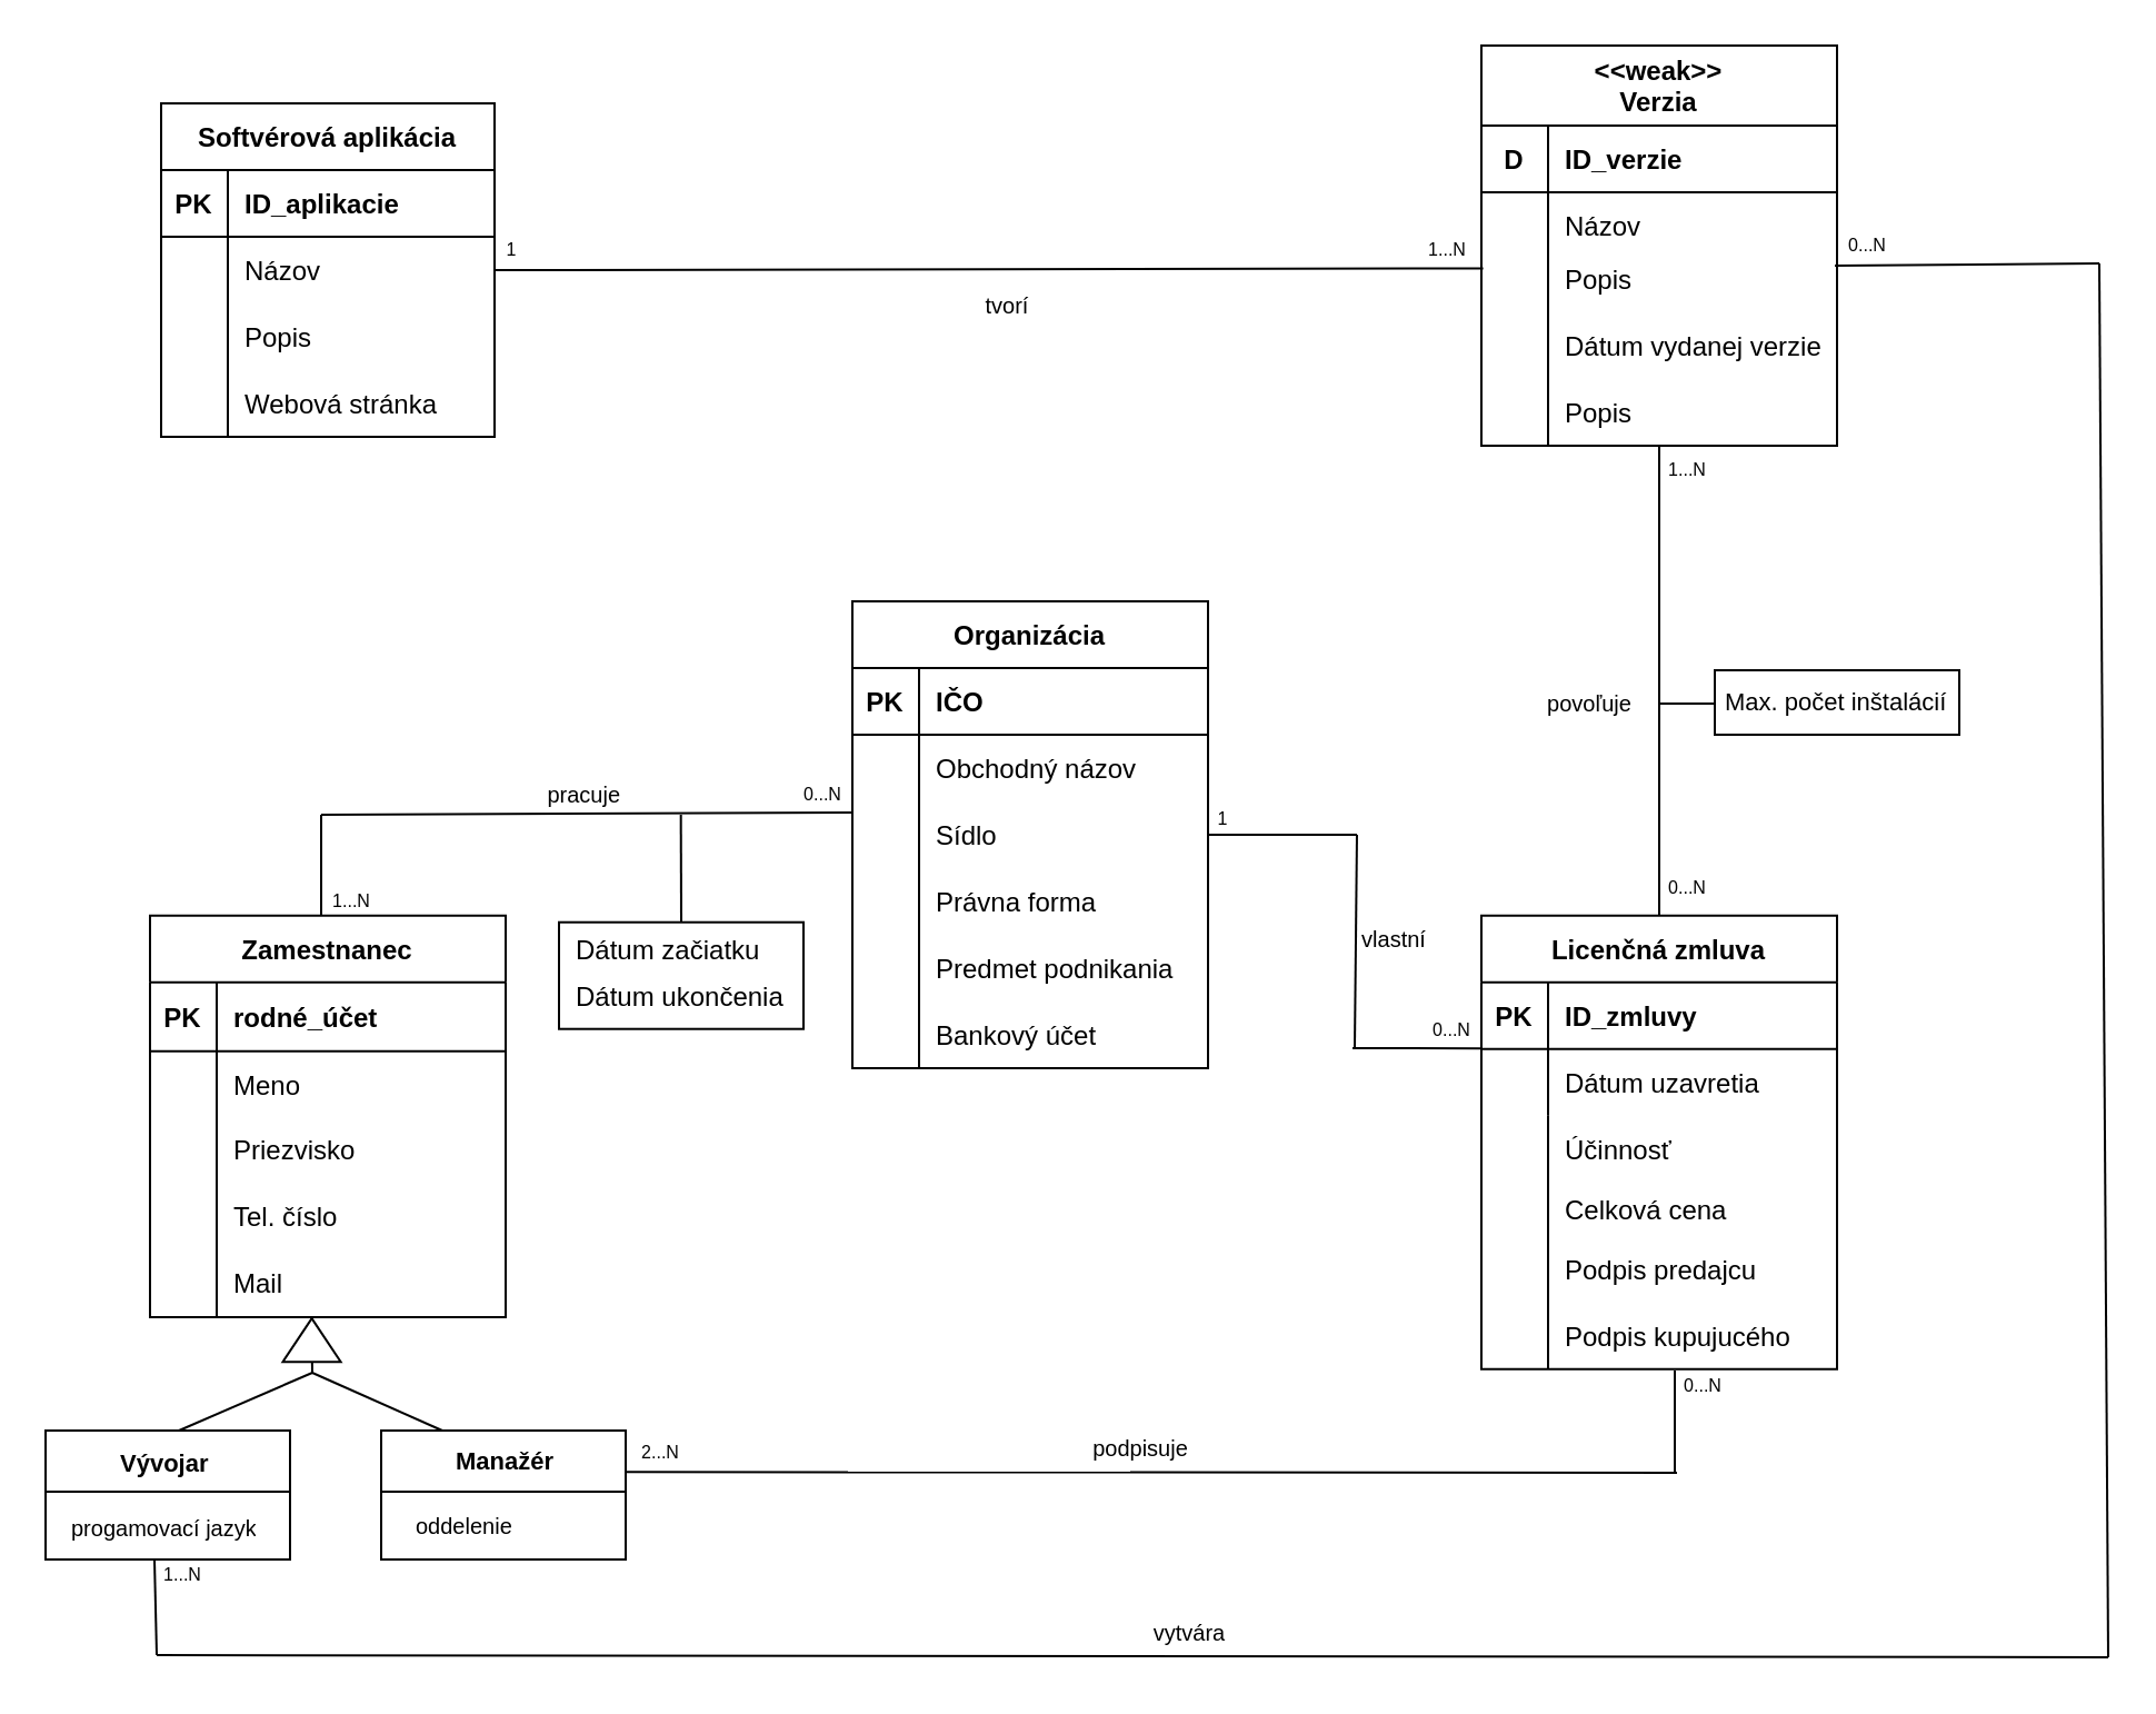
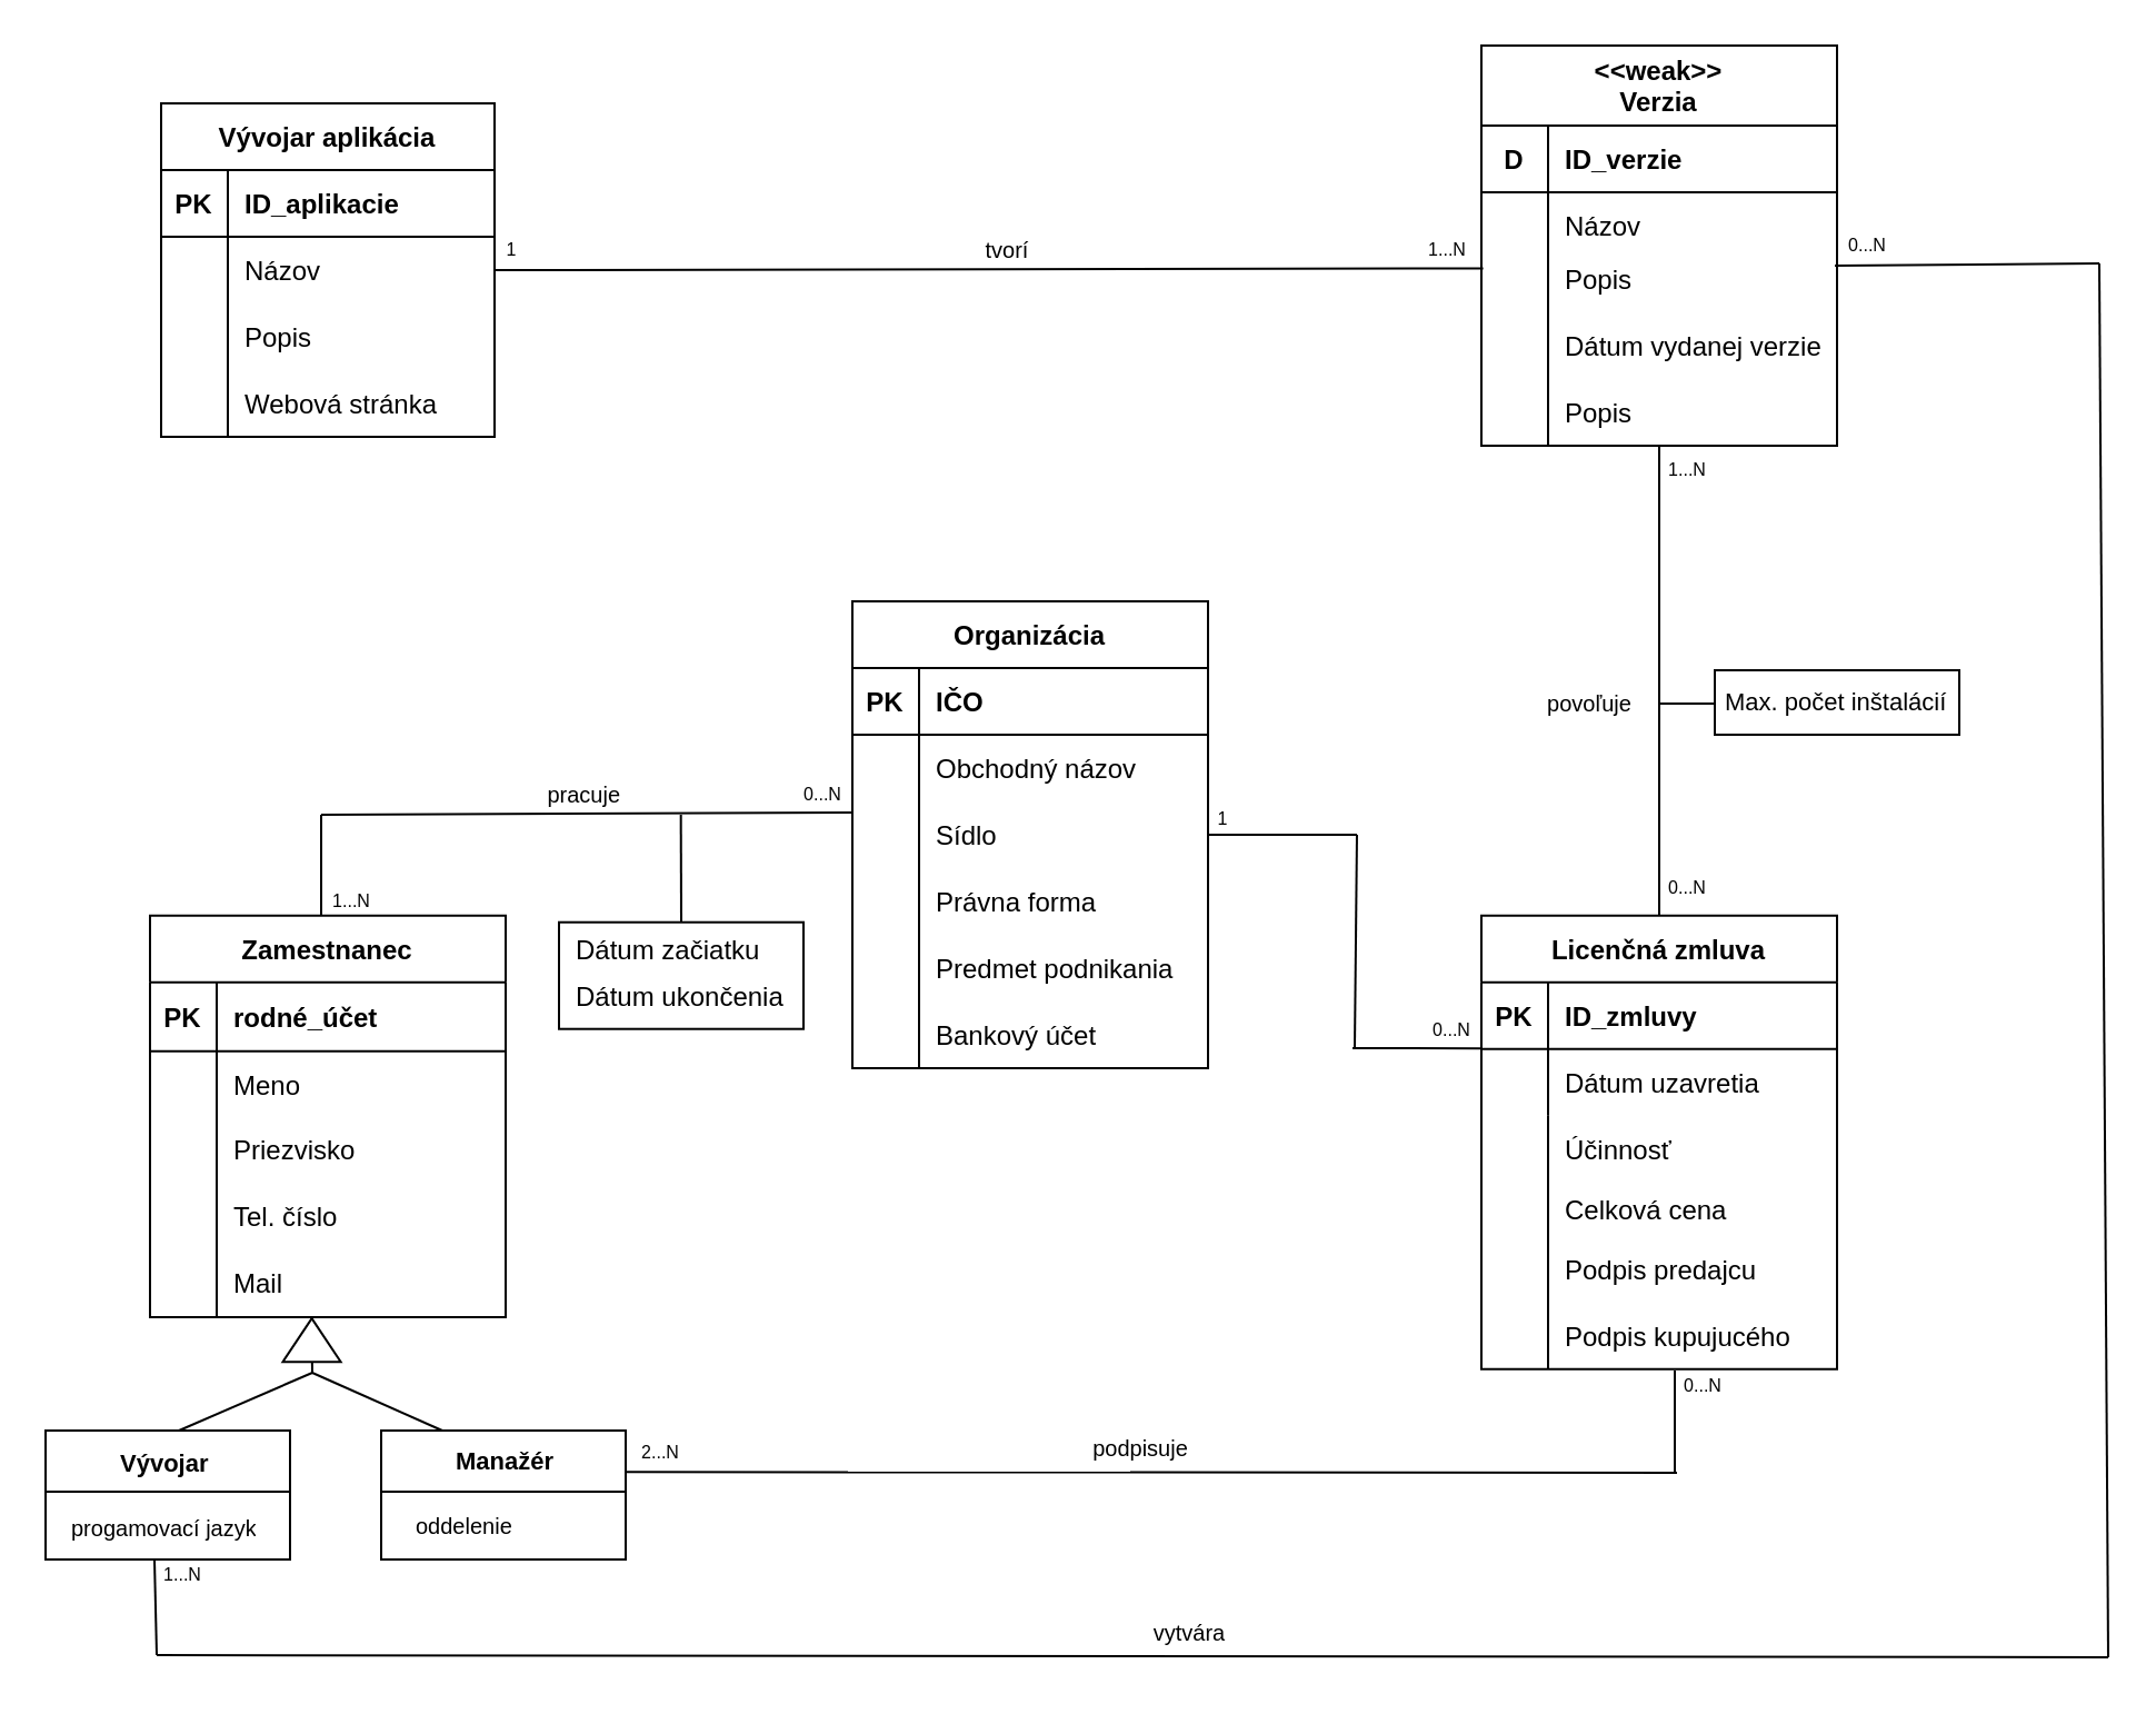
- <mxCell id="2" value="Softvérová aplikácia" style="shape=table;startSize=30;container=1;collapsible=1;childLayout=tableLayout;fixedRows=1;rowLines=0;fontStyle=1;align=center;resizeLast=1;" parent="1" vertex="1"><mxGeometry x="72" y="46" width="150" height="150" as="geometry" /></mxCell>
+ <mxCell id="2" value="Vývojar aplikácia" style="shape=table;startSize=30;container=1;collapsible=1;childLayout=tableLayout;fixedRows=1;rowLines=0;fontStyle=1;align=center;resizeLast=1;" parent="1" vertex="1"><mxGeometry x="72" y="46" width="150" height="150" as="geometry" /></mxCell>
- <mxCell id="88" value="tvorí" style="text;html=1;strokeColor=none;fillColor=none;align=center;verticalAlign=middle;whiteSpace=wrap;rounded=0;fontSize=10;" vertex="1" parent="1"><mxGeometry x="423" y="122" width="60" height="30" as="geometry" /></mxCell>
+ <mxCell id="88" value="tvorí" style="text;html=1;strokeColor=none;fillColor=none;align=center;verticalAlign=middle;whiteSpace=wrap;rounded=0;fontSize=10;" vertex="1" parent="1"><mxGeometry x="423" y="97" width="60" height="30" as="geometry" /></mxCell>
- <mxCell id="85" value="vlastní" style="text;html=1;strokeColor=none;fillColor=none;align=center;verticalAlign=middle;whiteSpace=wrap;rounded=0;fontSize=10;" vertex="1" parent="1"><mxGeometry x="597" y="407.36" width="60" height="30" as="geometry" /></mxCell>
